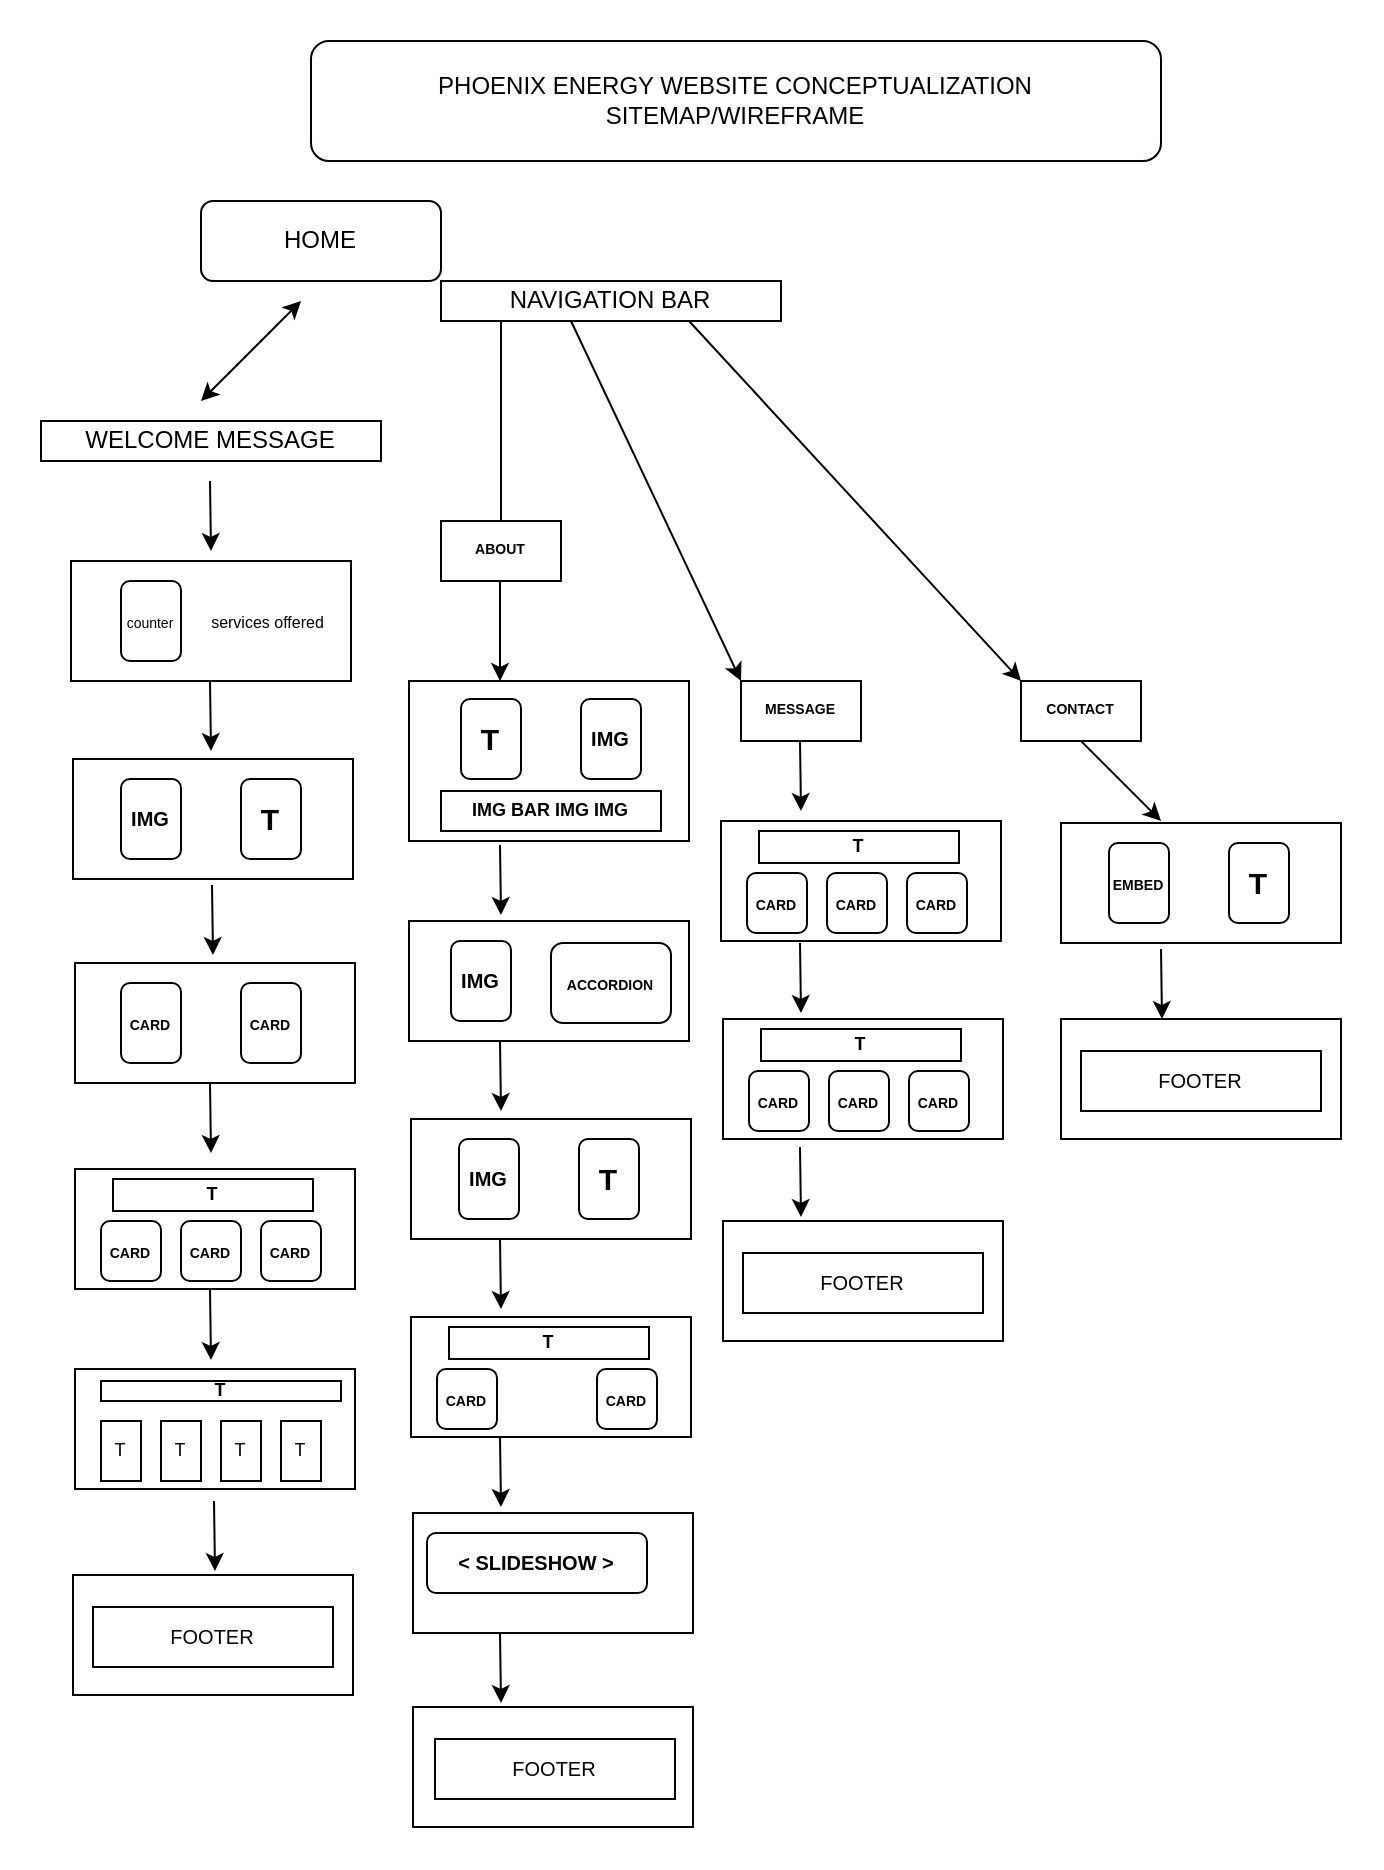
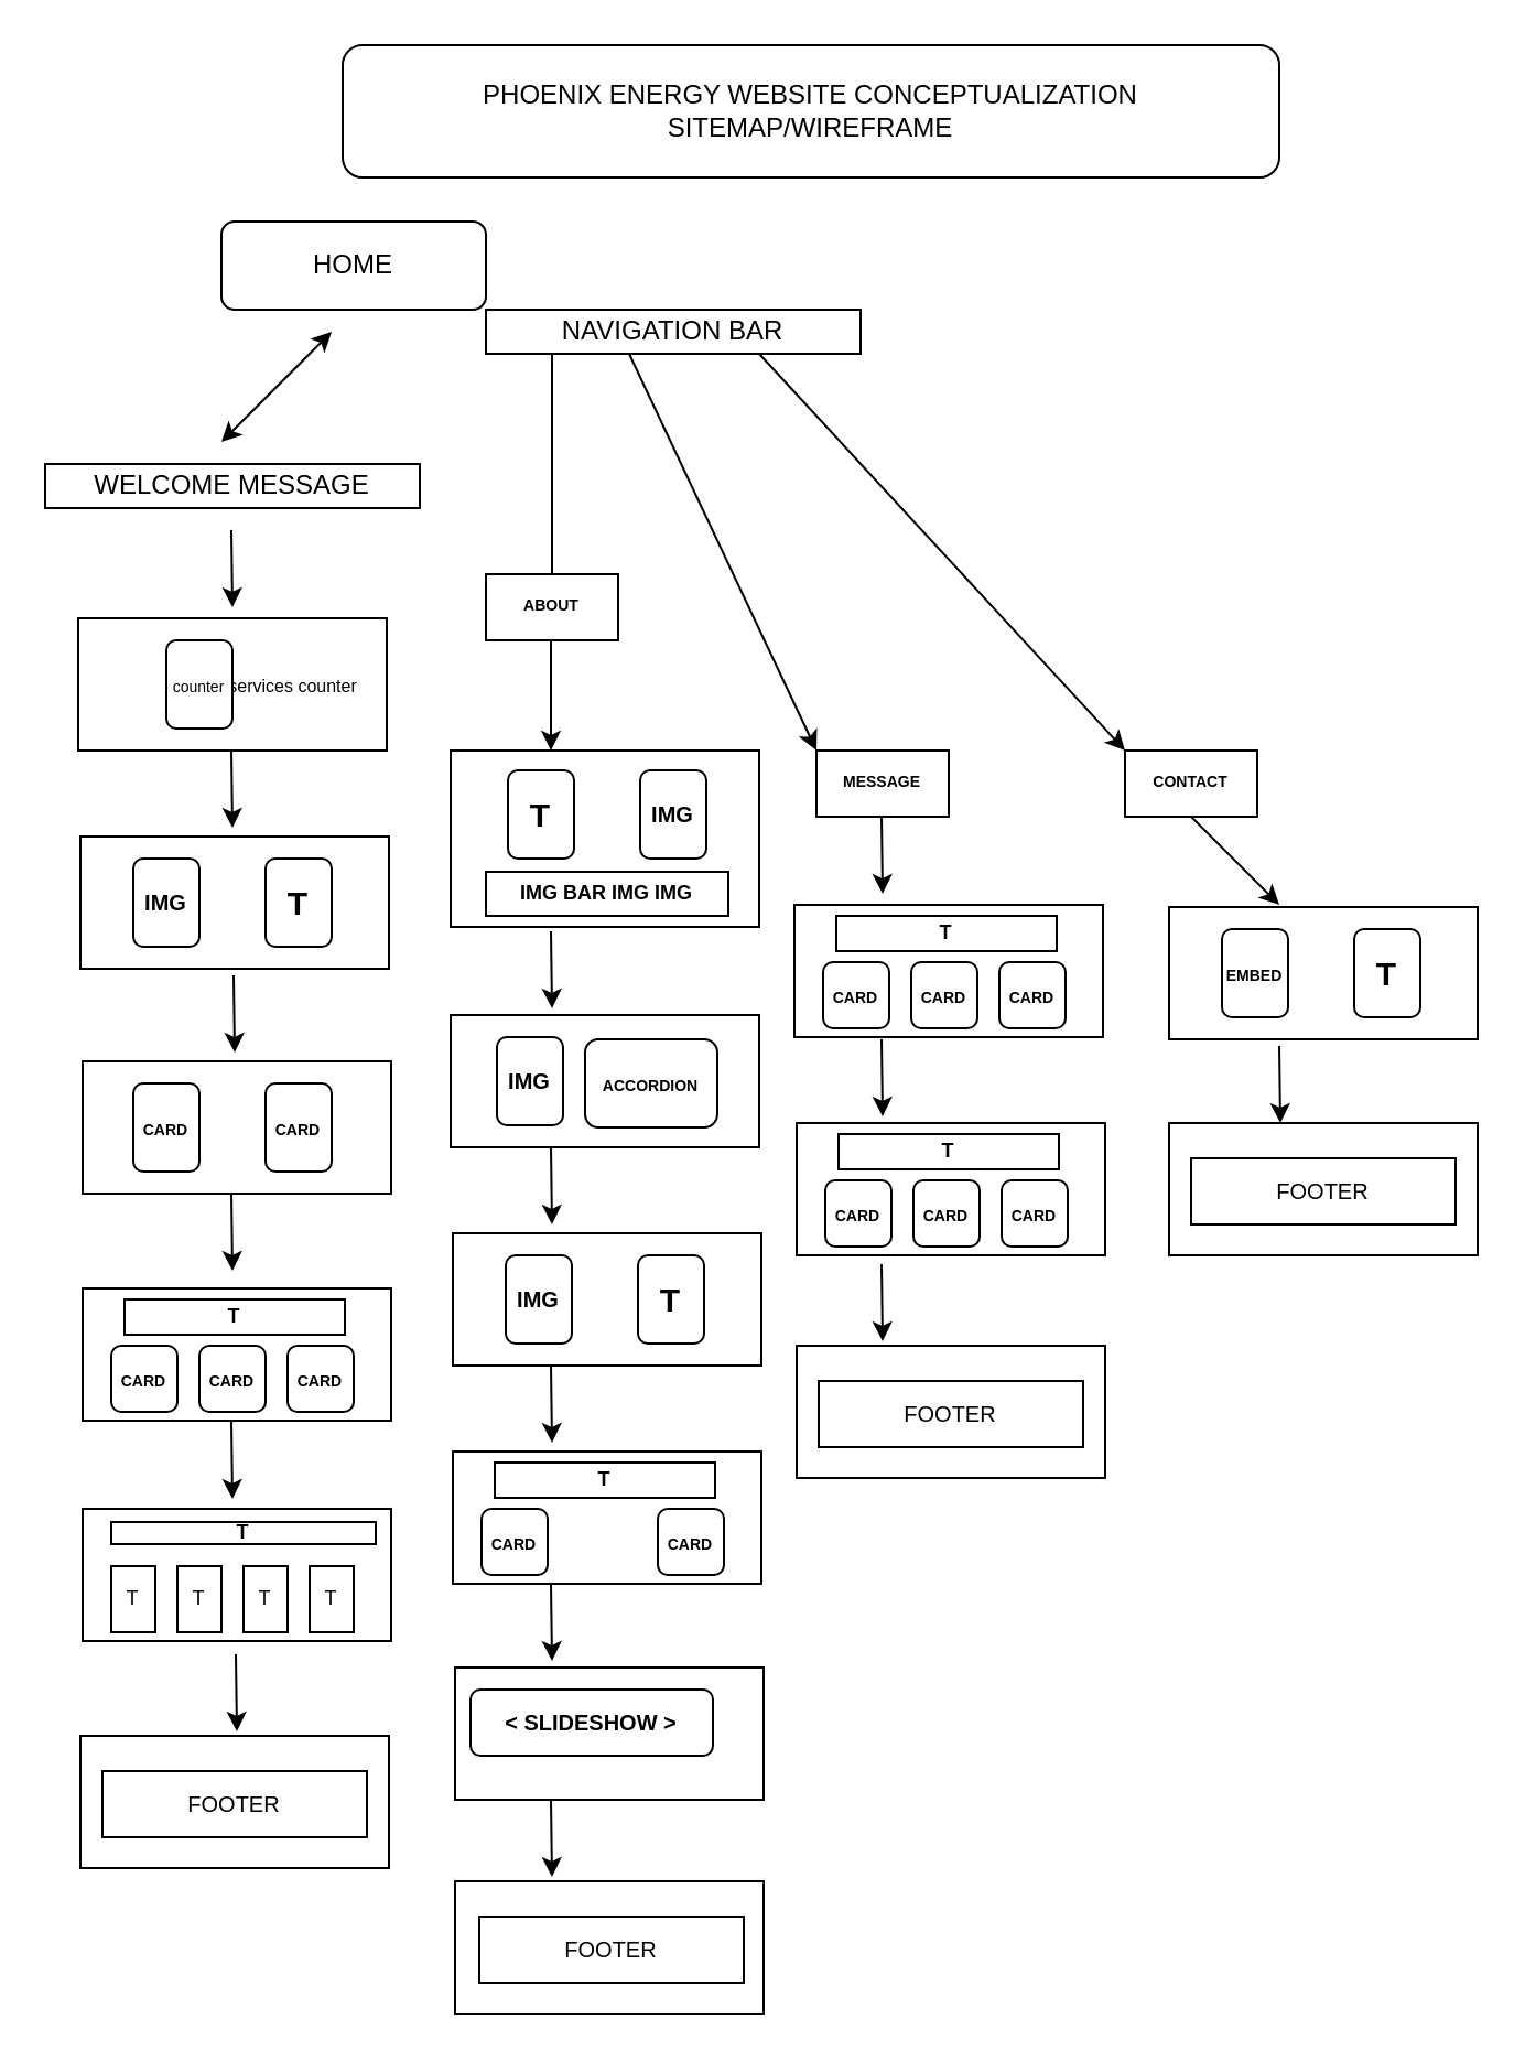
- <mxCell id="6" value="&lt;font style=&quot;font-size: 7px;&quot;&gt;counter&lt;/font&gt;" style="rounded=1;whiteSpace=wrap;html=1;" parent="1" vertex="1"><mxGeometry x="60" y="290" width="30" height="40" as="geometry" /></mxCell>
+ <mxCell id="6" value="&lt;font style=&quot;font-size: 7px;&quot;&gt;counter&lt;/font&gt;" style="rounded=1;whiteSpace=wrap;html=1;" parent="1" vertex="1"><mxGeometry x="75" y="290" width="30" height="40" as="geometry" /></mxCell>
- <mxCell id="5" value="&lt;font style=&quot;font-size: 8px;&quot;&gt;services offered&amp;nbsp; &amp;nbsp; &amp;nbsp;&lt;/font&gt;" style="rounded=0;whiteSpace=wrap;html=1;align=right;" parent="1" vertex="1"><mxGeometry x="35" y="280" width="140" height="60" as="geometry" /></mxCell>
+ <mxCell id="5" value="&lt;font style=&quot;font-size: 8px;&quot;&gt;services counter&amp;nbsp; &amp;nbsp; &amp;nbsp;&lt;/font&gt;" style="rounded=0;whiteSpace=wrap;html=1;align=right;" parent="1" vertex="1"><mxGeometry x="35" y="280" width="140" height="60" as="geometry" /></mxCell>
- <mxCell id="40" value="&lt;font size=&quot;1&quot; style=&quot;&quot;&gt;&lt;b style=&quot;font-size: 7px;&quot;&gt;ACCORDION&lt;/b&gt;&lt;/font&gt;" style="rounded=1;whiteSpace=wrap;html=1;" parent="1" vertex="1"><mxGeometry x="275" y="471" width="60" height="40" as="geometry" /></mxCell>
+ <mxCell id="40" value="&lt;font size=&quot;1&quot; style=&quot;&quot;&gt;&lt;b style=&quot;font-size: 7px;&quot;&gt;ACCORDION&lt;/b&gt;&lt;/font&gt;" style="rounded=1;whiteSpace=wrap;html=1;" parent="1" vertex="1"><mxGeometry x="265" y="471" width="60" height="40" as="geometry" /></mxCell>
